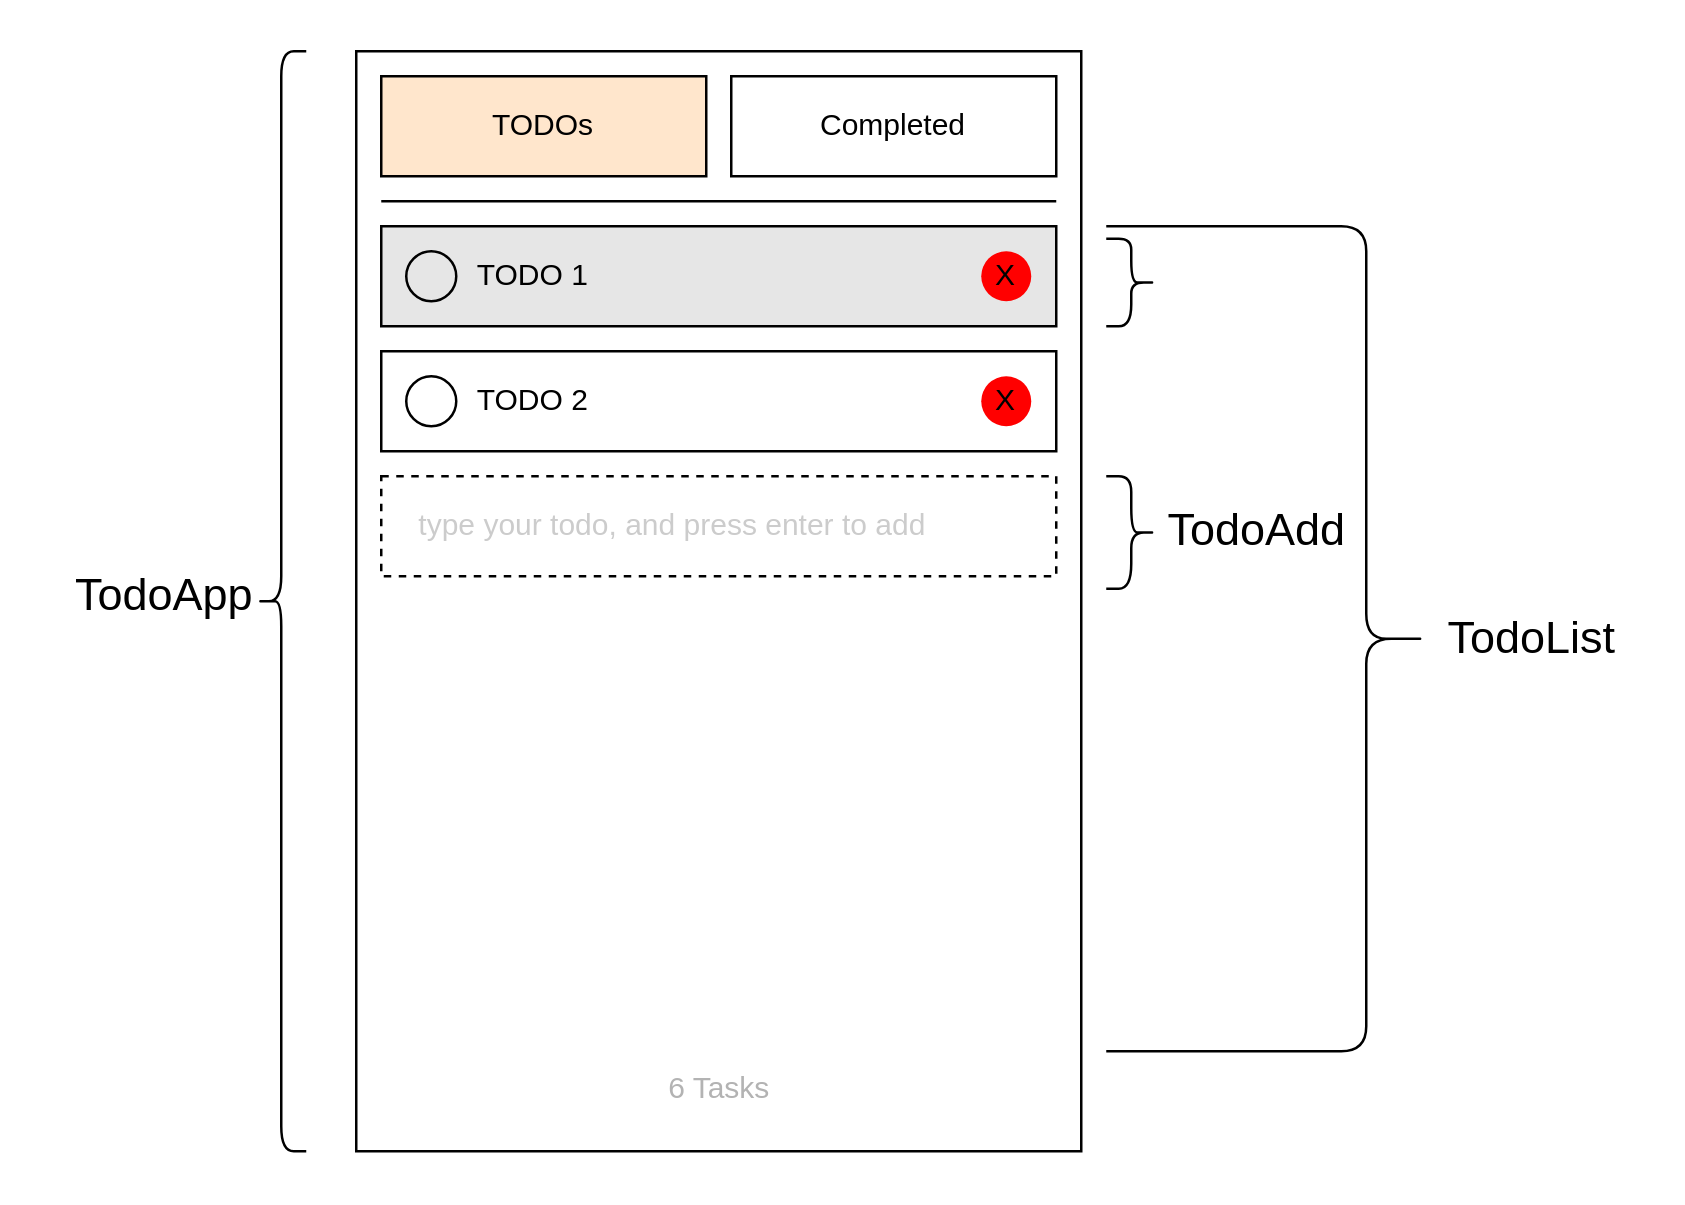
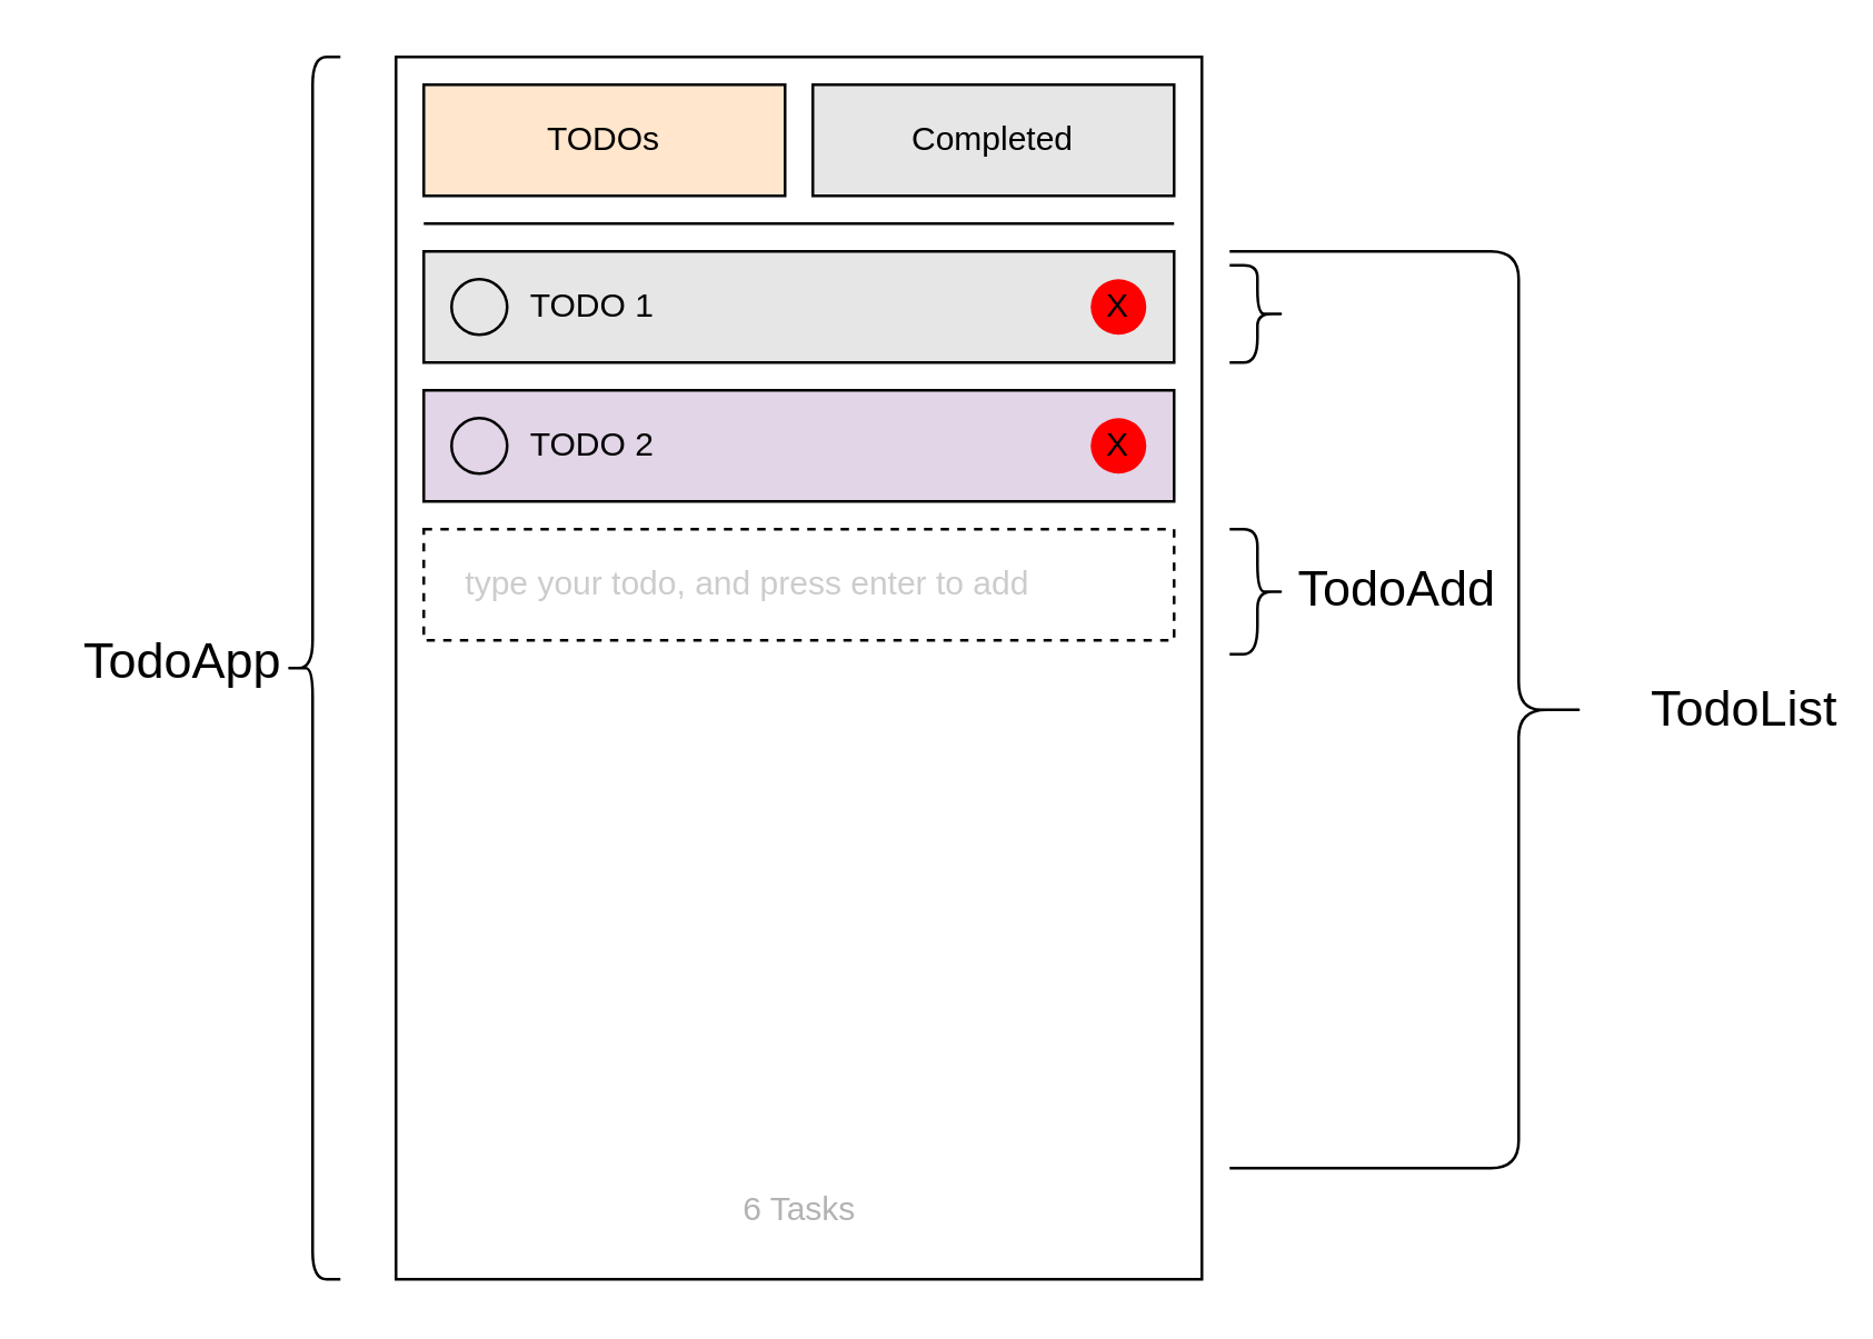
- <mxCell id="4" value="Completed" style="rounded=0;whiteSpace=wrap;html=1;" parent="1" vertex="1"><mxGeometry x="292" y="30" width="130" height="40" as="geometry" /></mxCell>
+ <mxCell id="4" value="Completed" style="rounded=0;whiteSpace=wrap;html=1;fillColor=#e6e6e6;" parent="1" vertex="1"><mxGeometry x="292" y="30" width="130" height="40" as="geometry" /></mxCell>
- <mxCell id="12" value="&amp;nbsp; &amp;nbsp; &amp;nbsp; &amp;nbsp; &amp;nbsp; &amp;nbsp;TODO 2" style="rounded=0;whiteSpace=wrap;html=1;align=left;" parent="11" vertex="1"><mxGeometry width="270" height="40" as="geometry" /></mxCell>
+ <mxCell id="12" value="&amp;nbsp; &amp;nbsp; &amp;nbsp; &amp;nbsp; &amp;nbsp; &amp;nbsp;TODO 2" style="rounded=0;whiteSpace=wrap;html=1;align=left;fillColor=#e1d5e7;" parent="11" vertex="1"><mxGeometry width="270" height="40" as="geometry" /></mxCell>
- <mxCell id="23" value="TodoList" style="text;html=1;align=center;verticalAlign=middle;resizable=0;points=[];autosize=1;fontSize=18;" parent="1" vertex="1"><mxGeometry x="572" y="240" width="80" height="30" as="geometry" /></mxCell>
+ <mxCell id="23" value="TodoList" style="text;html=1;align=center;verticalAlign=middle;resizable=0;points=[];autosize=1;fontSize=18;" parent="1" vertex="1"><mxGeometry x="587" y="240" width="80" height="30" as="geometry" /></mxCell>
